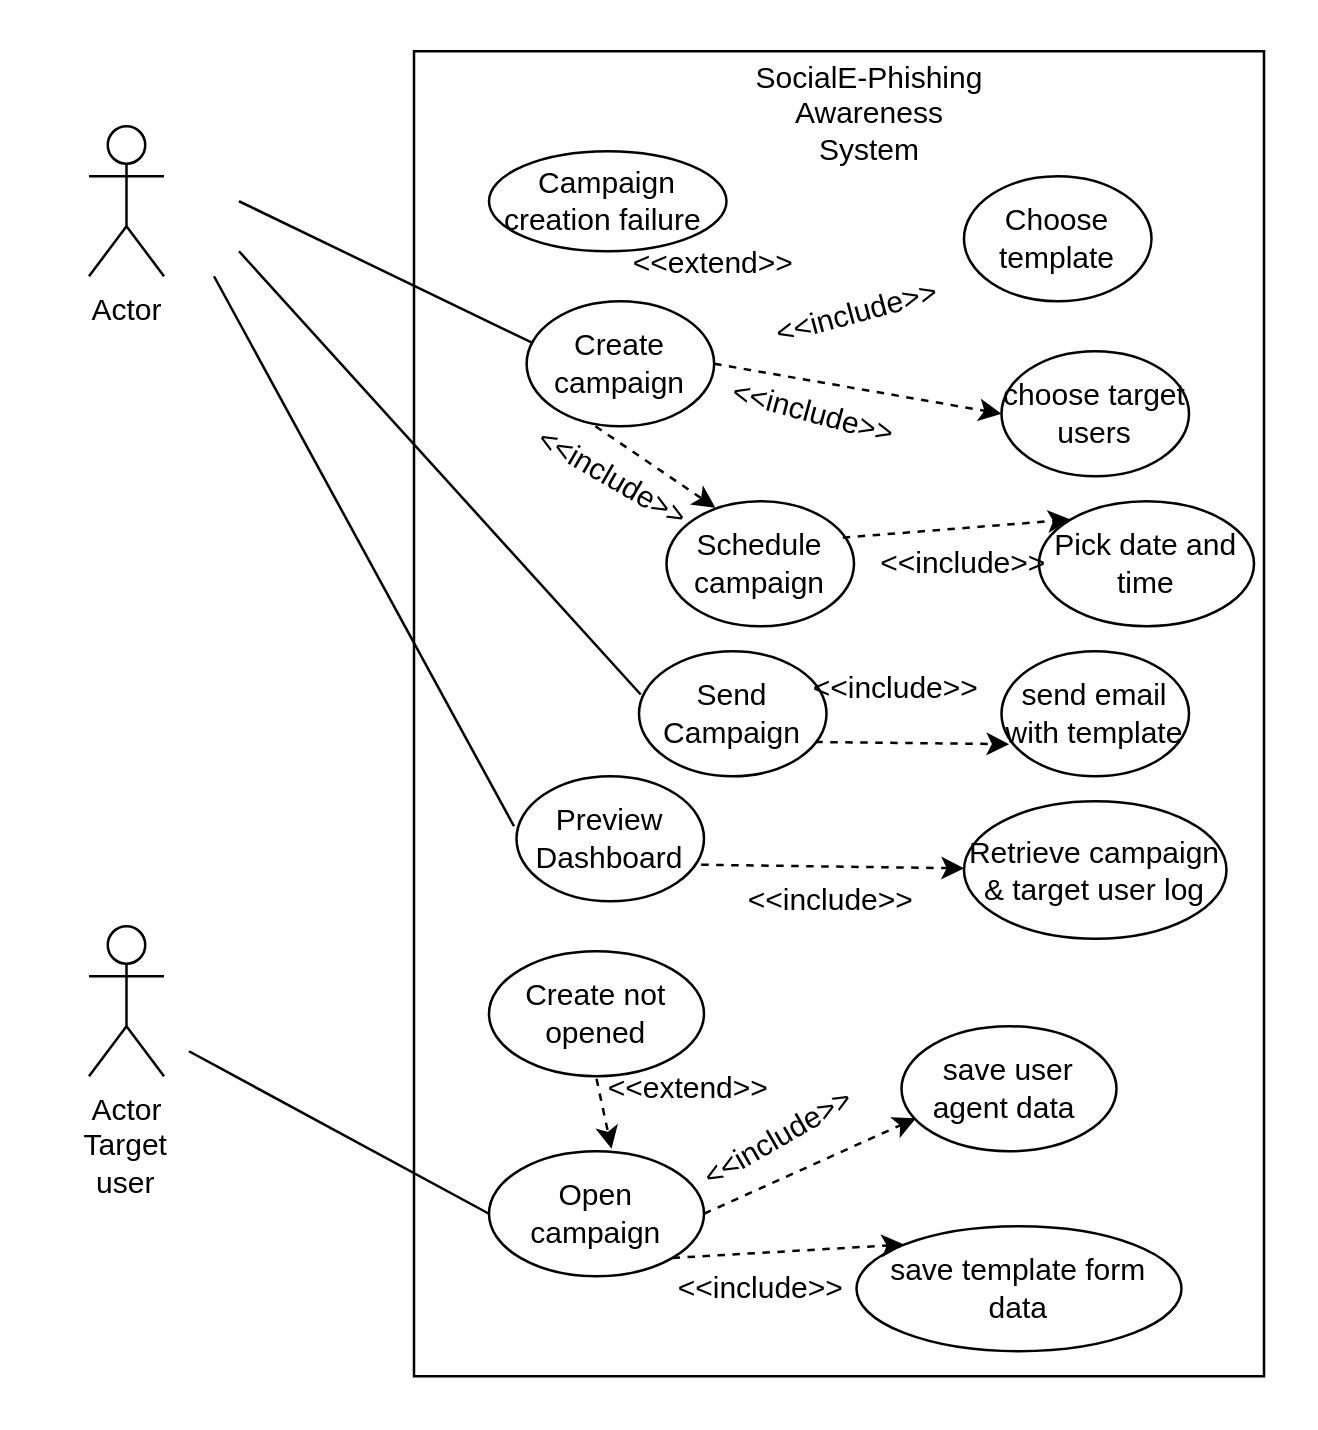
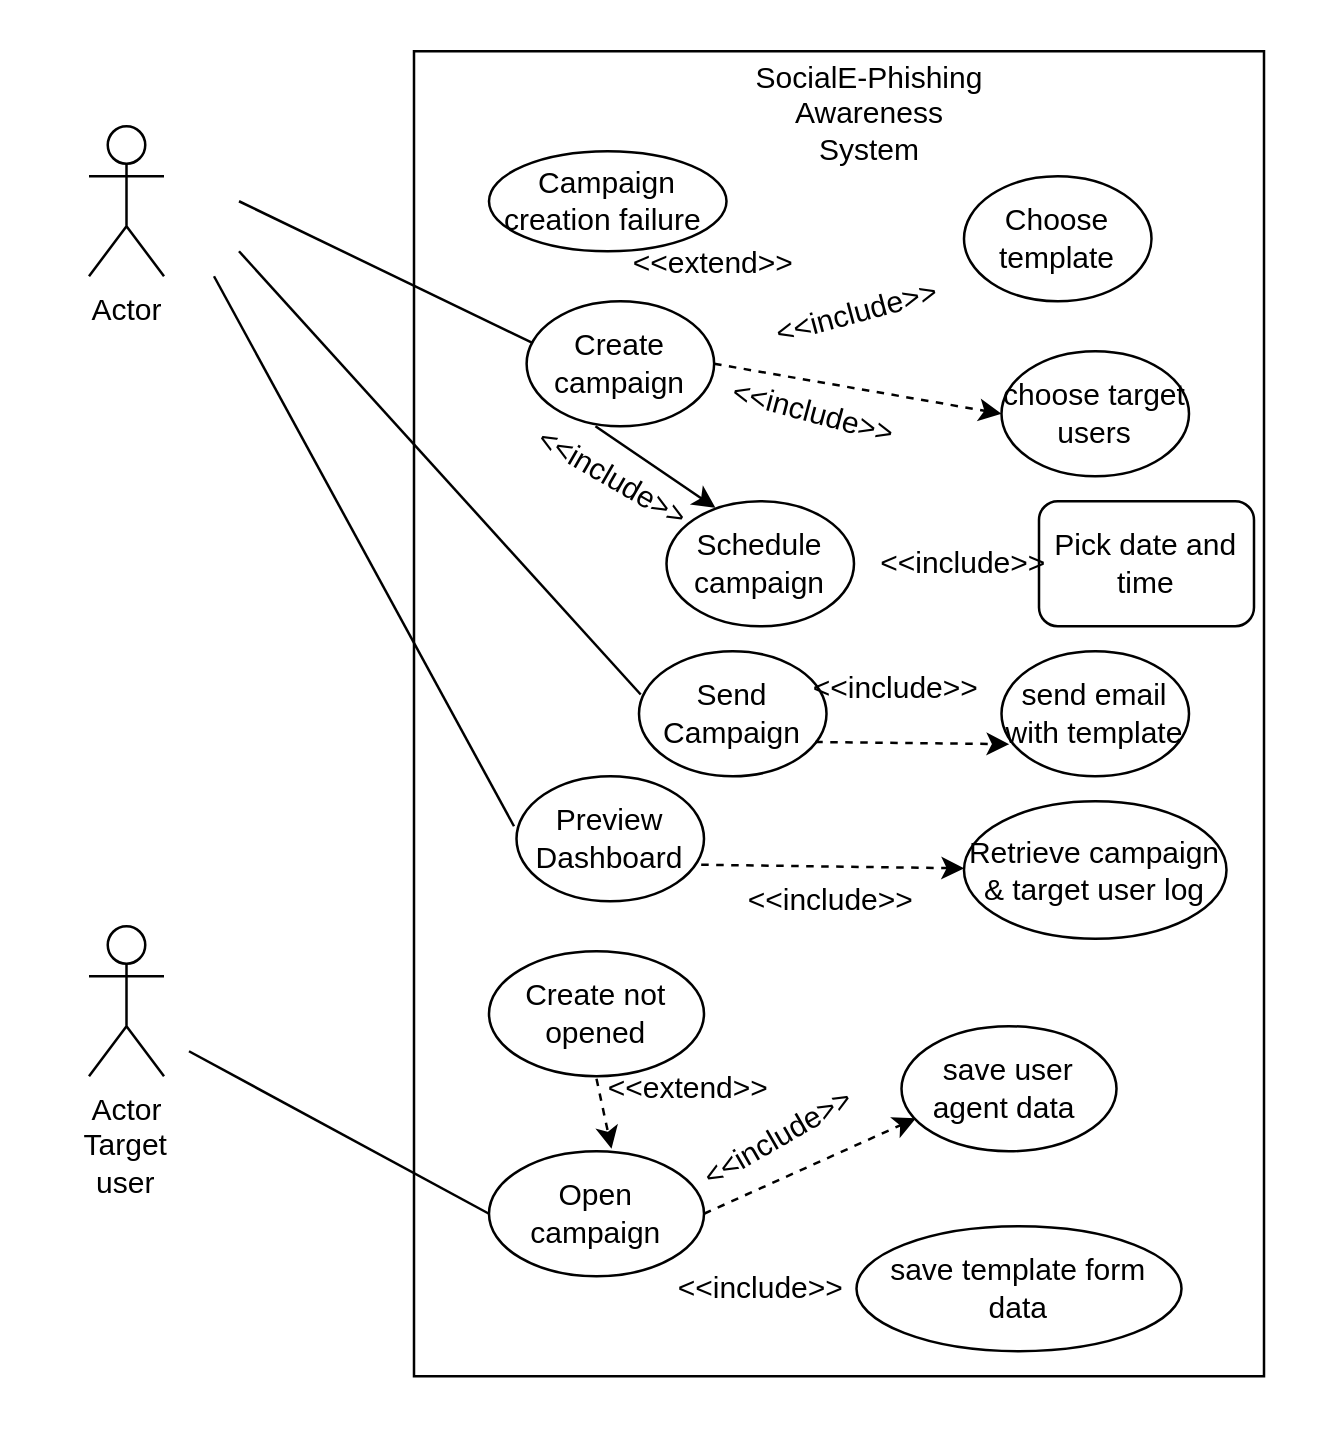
- <mxCell id="19" value="" style="endArrow=classic;html=1;rounded=0;dashed=1;exitX=0.367;exitY=1;exitDx=0;exitDy=0;exitPerimeter=0;entryX=0.261;entryY=0.053;entryDx=0;entryDy=0;entryPerimeter=0;" edge="1" parent="1" source="10" target="12"><mxGeometry width="50" height="50" relative="1" as="geometry"><mxPoint x="255" y="250" as="sourcePoint" /><mxPoint x="305" y="200" as="targetPoint" /></mxGeometry></mxCell>
+ <mxCell id="19" value="" style="endArrow=classic;html=1;rounded=0;dashed=0;exitX=0.367;exitY=1;exitDx=0;exitDy=0;exitPerimeter=0;entryX=0.261;entryY=0.053;entryDx=0;entryDy=0;entryPerimeter=0;" edge="1" parent="1" source="10" target="12"><mxGeometry width="50" height="50" relative="1" as="geometry"><mxPoint x="255" y="250" as="sourcePoint" /><mxPoint x="305" y="200" as="targetPoint" /></mxGeometry></mxCell>
- <mxCell id="15" value="" style="endArrow=classic;html=1;rounded=0;dashed=1;exitX=0.94;exitY=0.291;exitDx=0;exitDy=0;exitPerimeter=0;entryX=0;entryY=0;entryDx=0;entryDy=0;" edge="1" parent="1" source="12" target="13"><mxGeometry width="50" height="50" relative="1" as="geometry"><mxPoint x="315" y="280" as="sourcePoint" /><mxPoint x="365" y="230" as="targetPoint" /></mxGeometry></mxCell>
- <mxCell id="13" value="Pick date and time" style="ellipse;whiteSpace=wrap;html=1;" vertex="1" parent="1"><mxGeometry x="415" y="200" width="86" height="50" as="geometry" /></mxCell>
+ <mxCell id="13" value="Pick date and time" style="whiteSpace=wrap;html=1;rounded=1;" vertex="1" parent="1"><mxGeometry x="415" y="200" width="86" height="50" as="geometry" /></mxCell>
- <mxCell id="21" value="" style="endArrow=classic;html=1;rounded=0;dashed=1;exitX=1;exitY=1;exitDx=0;exitDy=0;entryX=0;entryY=0;entryDx=0;entryDy=0;" edge="1" parent="1" source="16" target="18"><mxGeometry width="50" height="50" relative="1" as="geometry"><mxPoint x="275" y="510" as="sourcePoint" /><mxPoint x="325" y="460" as="targetPoint" /></mxGeometry></mxCell>
